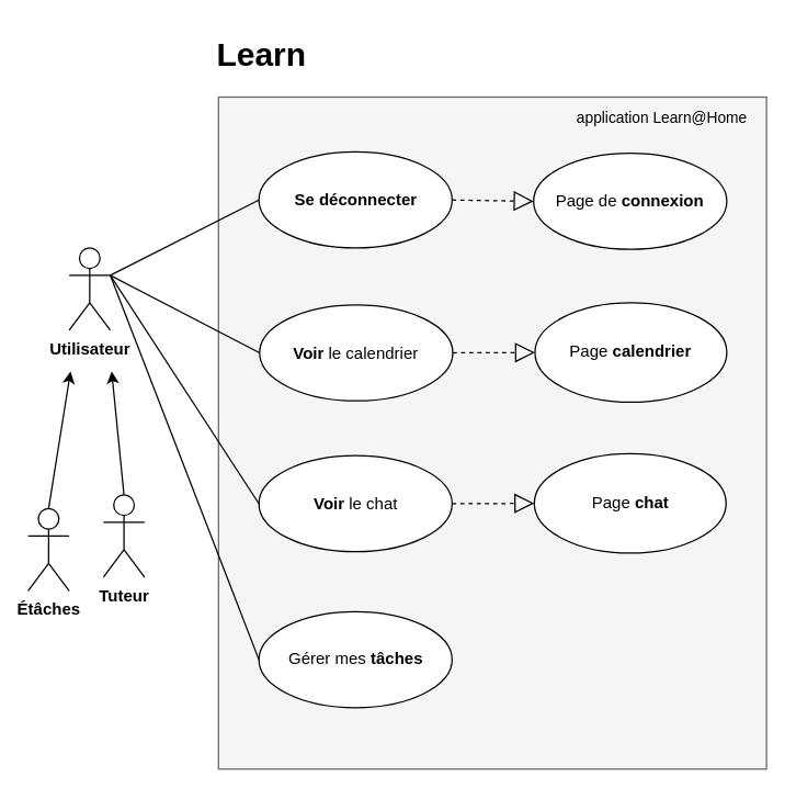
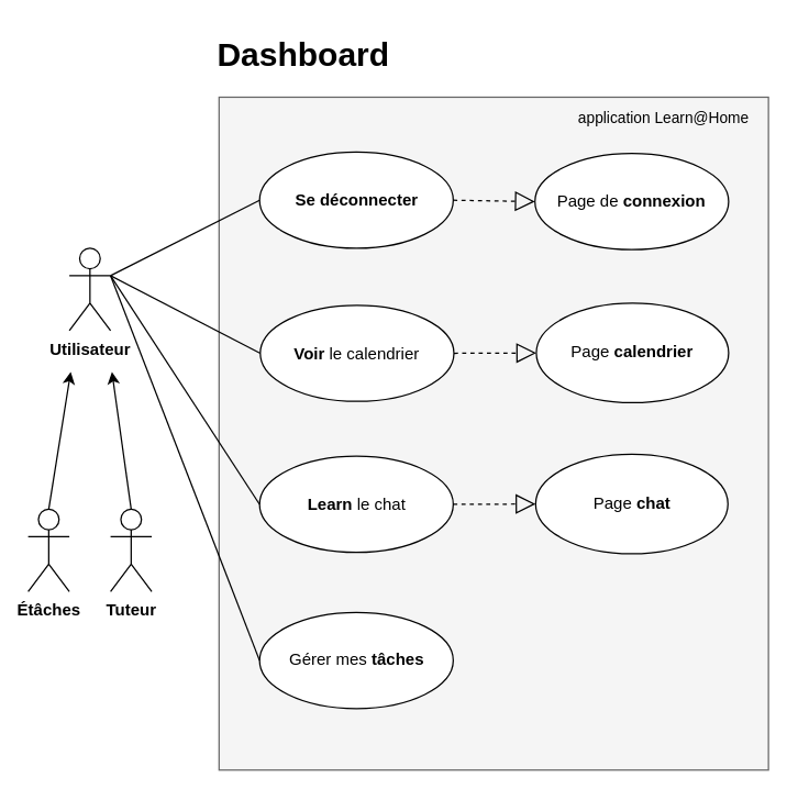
- <mxCell id="10" value="&lt;h1&gt;Learn&lt;br&gt;&lt;/h1&gt;&lt;p&gt;&lt;br&gt;&lt;/p&gt;" style="text;html=1;strokeColor=none;fillColor=none;spacing=5;spacingTop=-20;whiteSpace=wrap;overflow=hidden;rounded=0;fontSize=12;" parent="1" vertex="1"><mxGeometry x="153" y="20" width="219" height="50" as="geometry" /></mxCell>
+ <mxCell id="10" value="&lt;h1&gt;Dashboard&lt;br&gt;&lt;/h1&gt;&lt;p&gt;&lt;br&gt;&lt;/p&gt;" style="text;html=1;strokeColor=none;fillColor=none;spacing=5;spacingTop=-20;whiteSpace=wrap;overflow=hidden;rounded=0;fontSize=12;" parent="1" vertex="1"><mxGeometry x="153" y="20" width="219" height="50" as="geometry" /></mxCell>
- <mxCell id="6" value="&lt;b&gt;Voir&lt;/b&gt; le chat&lt;b&gt;&lt;br&gt;&lt;/b&gt;" style="ellipse;whiteSpace=wrap;html=1;fontSize=12;spacingRight=10;spacingLeft=10;spacing=5;" parent="1" vertex="1"><mxGeometry x="188.5" y="331.5" width="141" height="70" as="geometry" /></mxCell>
+ <mxCell id="6" value="&lt;b&gt;Learn&lt;/b&gt; le chat&lt;b&gt;&lt;br&gt;&lt;/b&gt;" style="ellipse;whiteSpace=wrap;html=1;fontSize=12;spacingRight=10;spacingLeft=10;spacing=5;" parent="1" vertex="1"><mxGeometry x="188.5" y="331.5" width="141" height="70" as="geometry" /></mxCell>
- <mxCell id="21" value="&lt;b&gt;Tuteur&lt;/b&gt;" style="shape=umlActor;verticalLabelPosition=bottom;verticalAlign=top;html=1;" vertex="1" parent="1"><mxGeometry x="75" y="360" width="30" height="60" as="geometry" /></mxCell>
+ <mxCell id="21" value="&lt;b&gt;Tuteur&lt;/b&gt;" style="shape=umlActor;verticalLabelPosition=bottom;verticalAlign=top;html=1;" vertex="1" parent="1"><mxGeometry x="80" y="370" width="30" height="60" as="geometry" /></mxCell>
